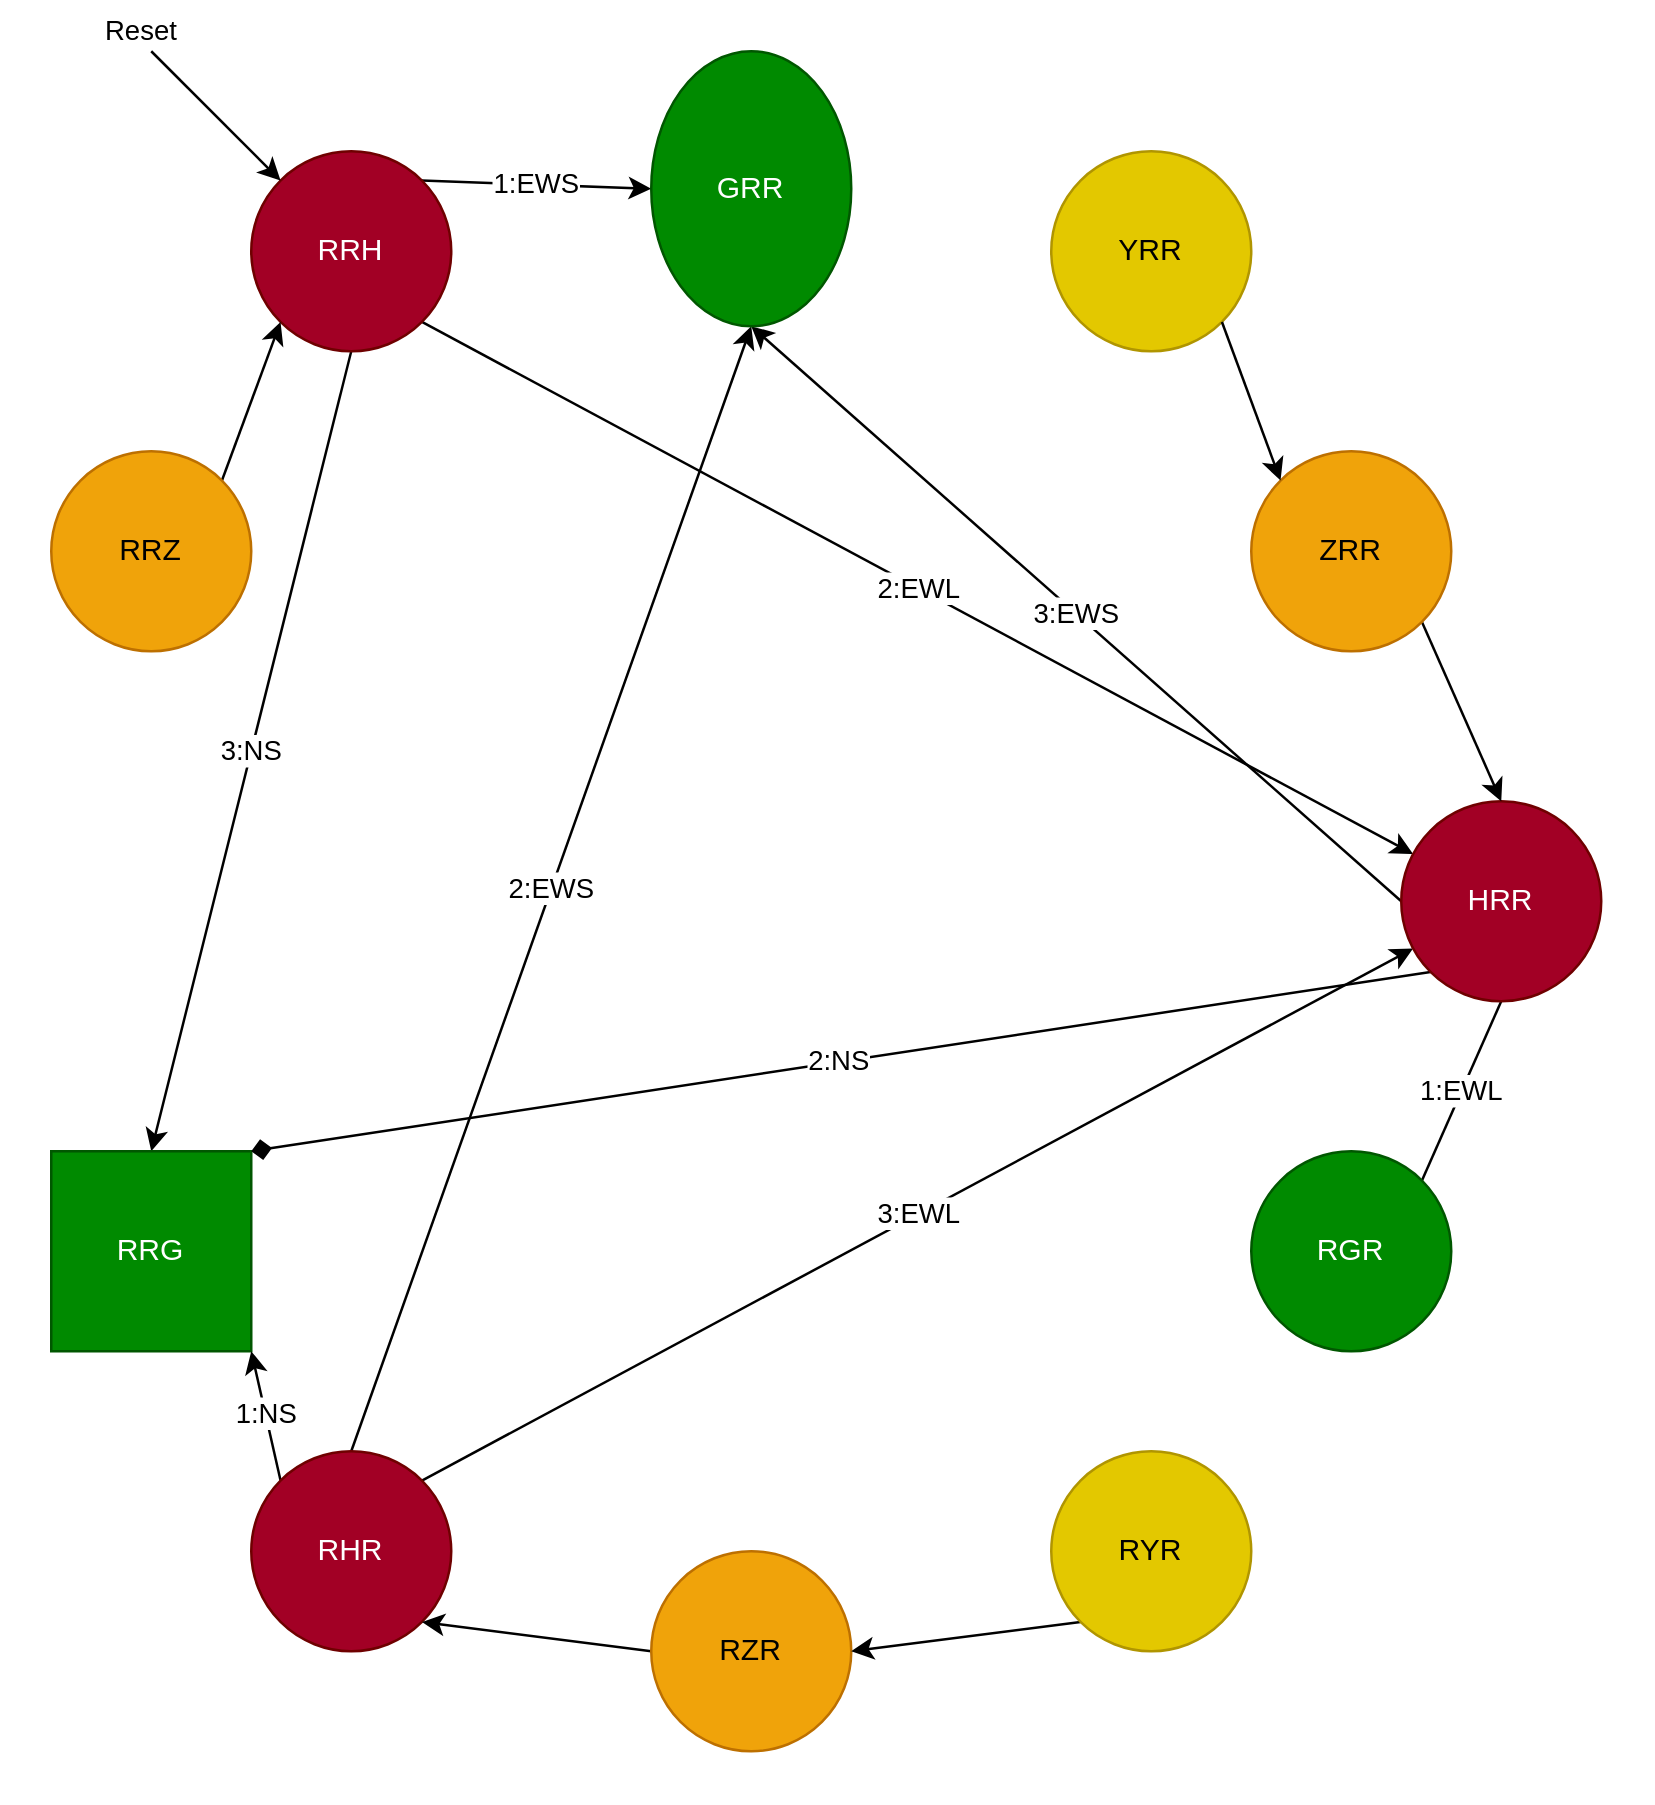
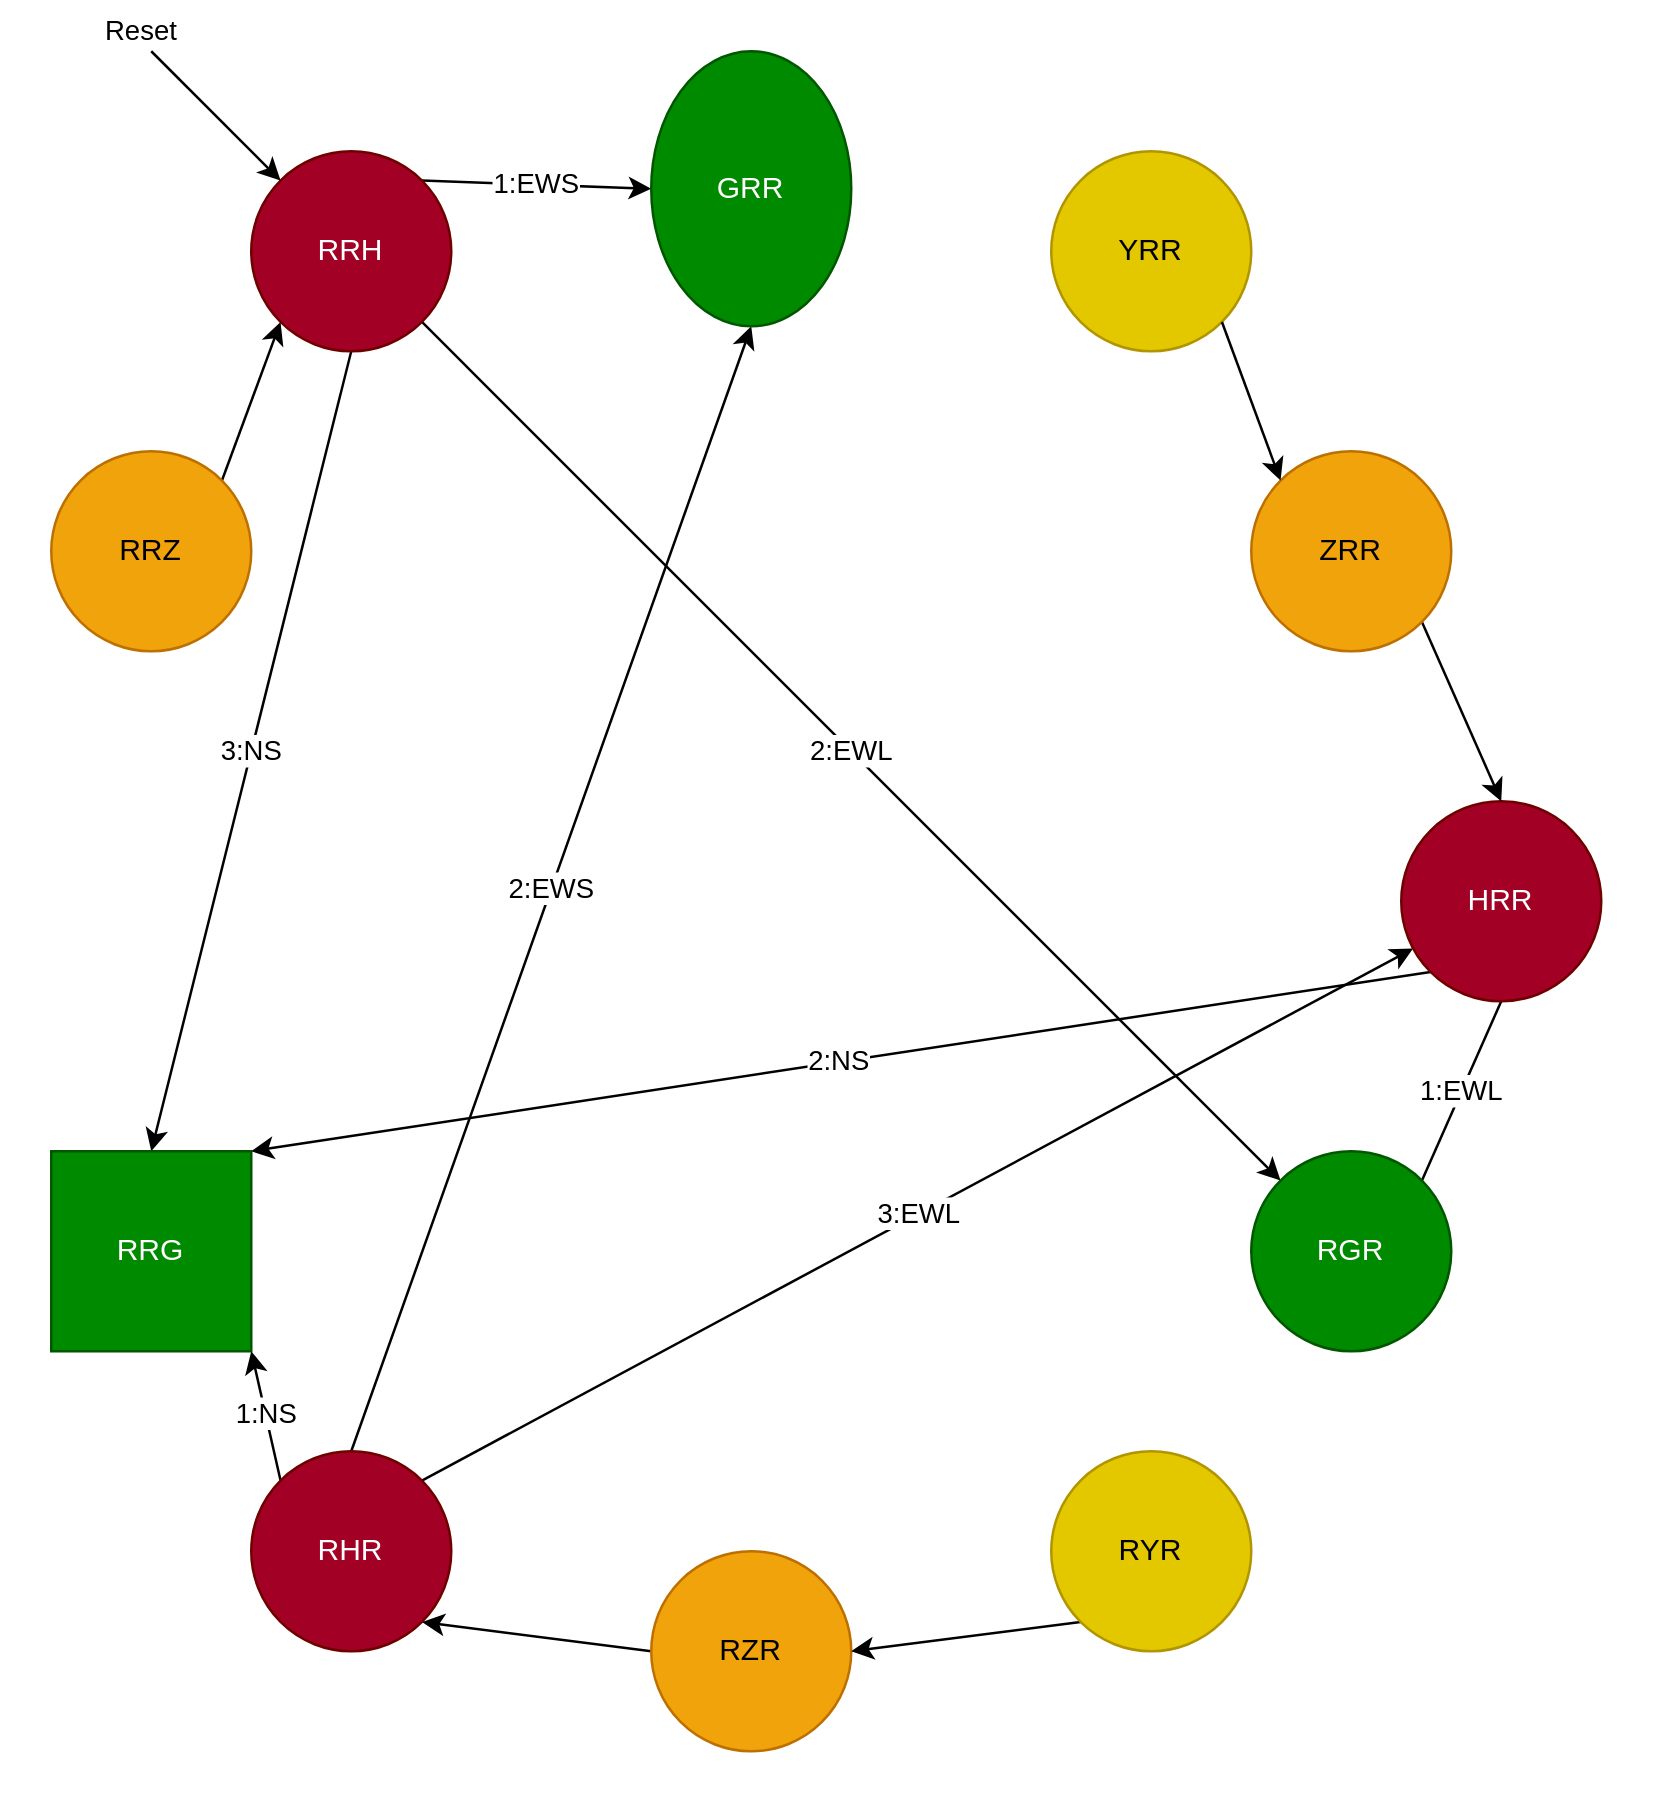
- <mxCell id="19" value="3:EWS" style="edgeStyle=none;rounded=0;orthogonalLoop=1;jettySize=auto;html=1;exitX=0;exitY=0.5;exitDx=0;exitDy=0;entryX=0.5;entryY=1;entryDx=0;entryDy=0;strokeColor=default;" edge="1" parent="1" source="20" target="25"><mxGeometry relative="1" as="geometry" /></mxCell>
- <mxCell id="4" value="2:EWL" style="edgeStyle=none;rounded=0;orthogonalLoop=1;jettySize=auto;html=1;exitX=1;exitY=1;exitDx=0;exitDy=0;strokeColor=default;" edge="1" parent="1" source="5" target="20"><mxGeometry relative="1" as="geometry" /></mxCell>
+ <mxCell id="4" value="2:EWL" style="edgeStyle=none;rounded=0;orthogonalLoop=1;jettySize=auto;html=1;exitX=1;exitY=1;exitDx=0;exitDy=0;entryX=0;entryY=0;entryDx=0;entryDy=0;strokeColor=default;" edge="1" parent="1" source="5" target="24"><mxGeometry relative="1" as="geometry" /></mxCell>
- <mxCell id="18" value="2:NS" style="edgeStyle=none;rounded=0;orthogonalLoop=1;jettySize=auto;html=1;exitX=0;exitY=1;exitDx=0;exitDy=0;entryX=1;entryY=0;entryDx=0;entryDy=0;strokeColor=default;endArrow=diamond;" edge="1" parent="1" source="20" target="8"><mxGeometry relative="1" as="geometry" /></mxCell>
+ <mxCell id="18" value="2:NS" style="edgeStyle=none;rounded=0;orthogonalLoop=1;jettySize=auto;html=1;exitX=0;exitY=1;exitDx=0;exitDy=0;entryX=1;entryY=0;entryDx=0;entryDy=0;strokeColor=default;" edge="1" parent="1" source="20" target="8"><mxGeometry relative="1" as="geometry" /></mxCell>
